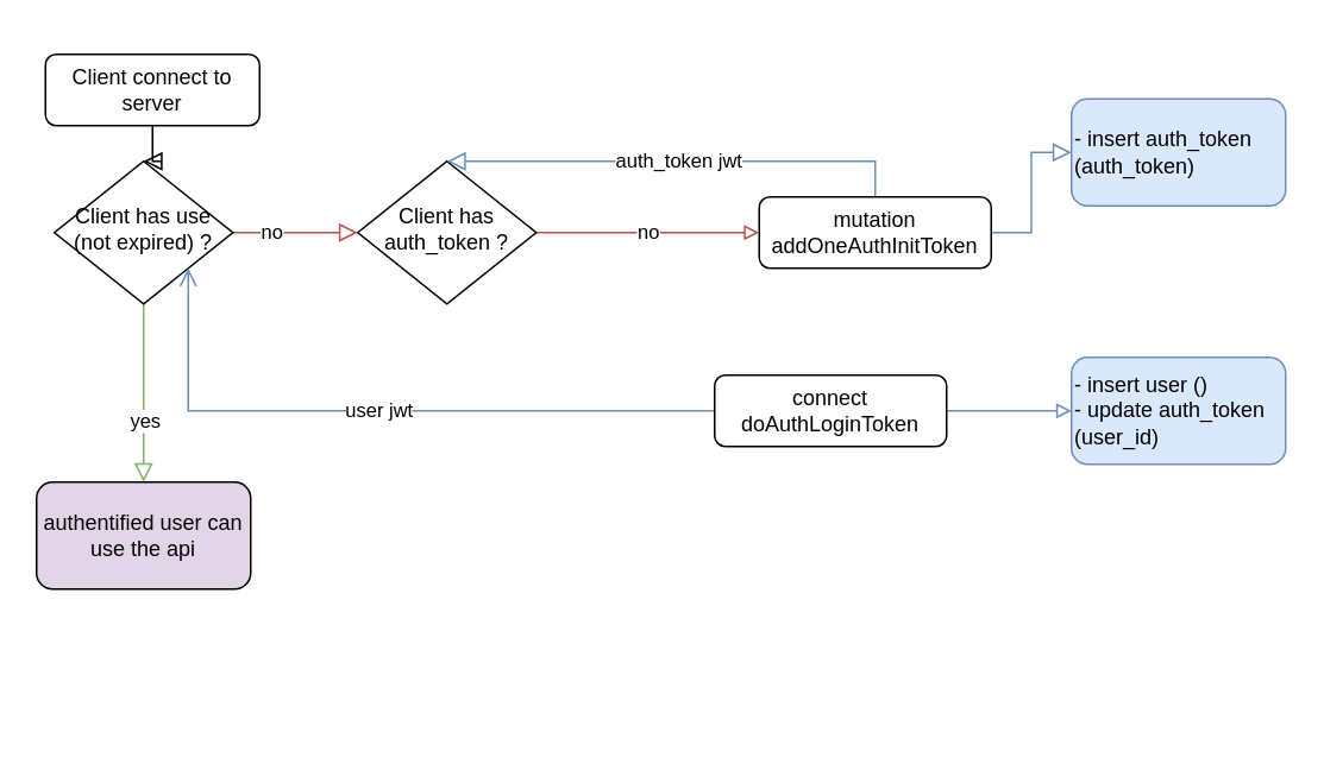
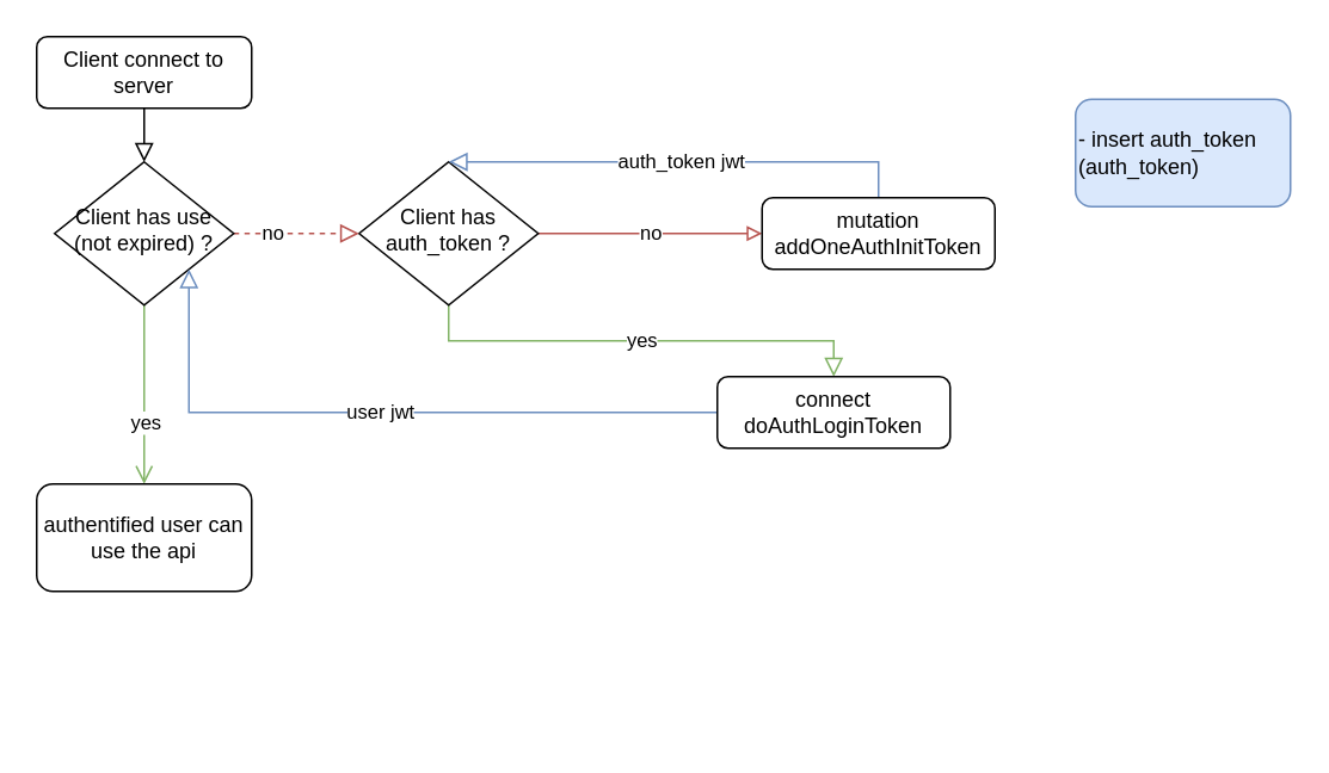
- <mxCell id="3" value="Client&amp;nbsp;connect to server" style="rounded=1;whiteSpace=wrap;html=1;fontSize=12;glass=0;strokeWidth=1;shadow=0;" parent="1" vertex="1"><mxGeometry x="25" y="30" width="120" height="40" as="geometry" /></mxCell>
+ <mxCell id="3" value="Client&amp;nbsp;connect to server" style="rounded=1;whiteSpace=wrap;html=1;fontSize=12;glass=0;strokeWidth=1;shadow=0;" parent="1" vertex="1"><mxGeometry x="20" y="20" width="120" height="40" as="geometry" /></mxCell>
- <mxCell id="7" style="edgeStyle=orthogonalEdgeStyle;rounded=0;orthogonalLoop=1;jettySize=auto;html=1;exitX=1;exitY=0.5;exitDx=0;exitDy=0;endArrow=block;endFill=0;endSize=8;startArrow=none;startFill=0;gradientColor=#7ea6e0;fillColor=#dae8fc;strokeColor=#6c8ebf;" parent="1" source="9" target="12" edge="1"><mxGeometry relative="1" as="geometry" /></mxCell>
- <mxCell id="13" value="no" style="edgeStyle=orthogonalEdgeStyle;rounded=0;orthogonalLoop=1;jettySize=auto;html=1;exitX=0.5;exitY=1;exitDx=0;exitDy=0;endArrow=block;endFill=0;endSize=8;fillColor=#f8cecc;strokeColor=#b85450;gradientColor=#ea6b66;" parent="1" source="16" target="6" edge="1"><mxGeometry x="0.4" relative="1" as="geometry"><Array as="points"><mxPoint x="80" y="130" /></Array><mxPoint as="offset" /></mxGeometry></mxCell>
+ <mxCell id="13" value="no" style="edgeStyle=orthogonalEdgeStyle;rounded=0;orthogonalLoop=1;jettySize=auto;html=1;exitX=0.5;exitY=1;exitDx=0;exitDy=0;endArrow=block;endFill=0;endSize=8;fillColor=#f8cecc;strokeColor=#b85450;gradientColor=#ea6b66;dashed=1;" parent="1" source="16" target="6" edge="1"><mxGeometry x="0.4" relative="1" as="geometry"><Array as="points"><mxPoint x="80" y="130" /></Array><mxPoint as="offset" /></mxGeometry></mxCell>
- <mxCell id="17" value="user jwt" style="edgeStyle=orthogonalEdgeStyle;rounded=0;orthogonalLoop=1;jettySize=auto;html=1;exitX=0;exitY=0.5;exitDx=0;exitDy=0;endArrow=open;endFill=0;endSize=8;entryX=1;entryY=1;entryDx=0;entryDy=0;gradientColor=#7ea6e0;fillColor=#dae8fc;strokeColor=#6c8ebf;" parent="1" source="19" target="16" edge="1"><mxGeometry relative="1" as="geometry"><mxPoint x="100" y="320" as="targetPoint" /><Array as="points"><mxPoint x="105" y="230" /></Array></mxGeometry></mxCell>
+ <mxCell id="17" value="user jwt" style="edgeStyle=orthogonalEdgeStyle;rounded=0;orthogonalLoop=1;jettySize=auto;html=1;exitX=0;exitY=0.5;exitDx=0;exitDy=0;endArrow=block;endFill=0;endSize=8;entryX=1;entryY=1;entryDx=0;entryDy=0;gradientColor=#7ea6e0;fillColor=#dae8fc;strokeColor=#6c8ebf;" parent="1" source="19" target="16" edge="1"><mxGeometry relative="1" as="geometry"><mxPoint x="100" y="320" as="targetPoint" /><Array as="points"><mxPoint x="105" y="230" /></Array></mxGeometry></mxCell>
+ <mxCell id="4" value="yes" style="edgeStyle=orthogonalEdgeStyle;rounded=0;orthogonalLoop=1;jettySize=auto;html=1;exitX=0.5;exitY=1;exitDx=0;exitDy=0;endArrow=block;endFill=0;endSize=8;fillColor=#d5e8d4;strokeColor=#82b366;gradientColor=#97d077;" parent="1" source="6" target="19" edge="1"><mxGeometry relative="1" as="geometry"><mxPoint x="240.143" y="270" as="targetPoint" /></mxGeometry></mxCell>
- <mxCell id="18" style="edgeStyle=orthogonalEdgeStyle;rounded=0;orthogonalLoop=1;jettySize=auto;html=1;entryX=0;entryY=0.5;entryDx=0;entryDy=0;endArrow=block;endFill=0;gradientColor=#7ea6e0;fillColor=#dae8fc;strokeColor=#6c8ebf;" edge="1" parent="1" source="19" target="21"><mxGeometry relative="1" as="geometry" /></mxCell>
- <mxCell id="21" value="&lt;div style=&quot;text-align: center&quot;&gt;&lt;/div&gt;- insert user ()&lt;br&gt;- update auth_token (user_id)" style="rounded=1;whiteSpace=wrap;html=1;fontSize=12;glass=0;strokeWidth=1;shadow=0;align=left;fillColor=#dae8fc;strokeColor=#6c8ebf;" vertex="1" parent="1"><mxGeometry x="600" y="200" width="120" height="60" as="geometry" /></mxCell>
- <mxCell id="14" style="edgeStyle=orthogonalEdgeStyle;rounded=0;orthogonalLoop=1;jettySize=auto;html=1;exitX=0.5;exitY=1;exitDx=0;exitDy=0;endArrow=block;endFill=0;endSize=8;fillColor=#d5e8d4;strokeColor=#82b366;" parent="1" source="16" target="20" edge="1"><mxGeometry relative="1" as="geometry"><mxPoint x="80" y="270" as="targetPoint" /></mxGeometry></mxCell>
+ <mxCell id="14" style="edgeStyle=orthogonalEdgeStyle;rounded=0;orthogonalLoop=1;jettySize=auto;html=1;exitX=0.5;exitY=1;exitDx=0;exitDy=0;endArrow=open;endFill=0;endSize=8;fillColor=#d5e8d4;strokeColor=#82b366;" parent="1" source="16" target="20" edge="1"><mxGeometry relative="1" as="geometry"><mxPoint x="80" y="270" as="targetPoint" /></mxGeometry></mxCell>
- <mxCell id="20" value="authentified&amp;nbsp;user can use the api" style="rounded=1;whiteSpace=wrap;html=1;fillColor=#e1d5e7;" parent="1" vertex="1"><mxGeometry x="20" y="270" width="120" height="60" as="geometry" /></mxCell>
+ <mxCell id="20" value="authentified&amp;nbsp;user can use the api" style="rounded=1;whiteSpace=wrap;html=1;" parent="1" vertex="1"><mxGeometry x="20" y="270" width="120" height="60" as="geometry" /></mxCell>
